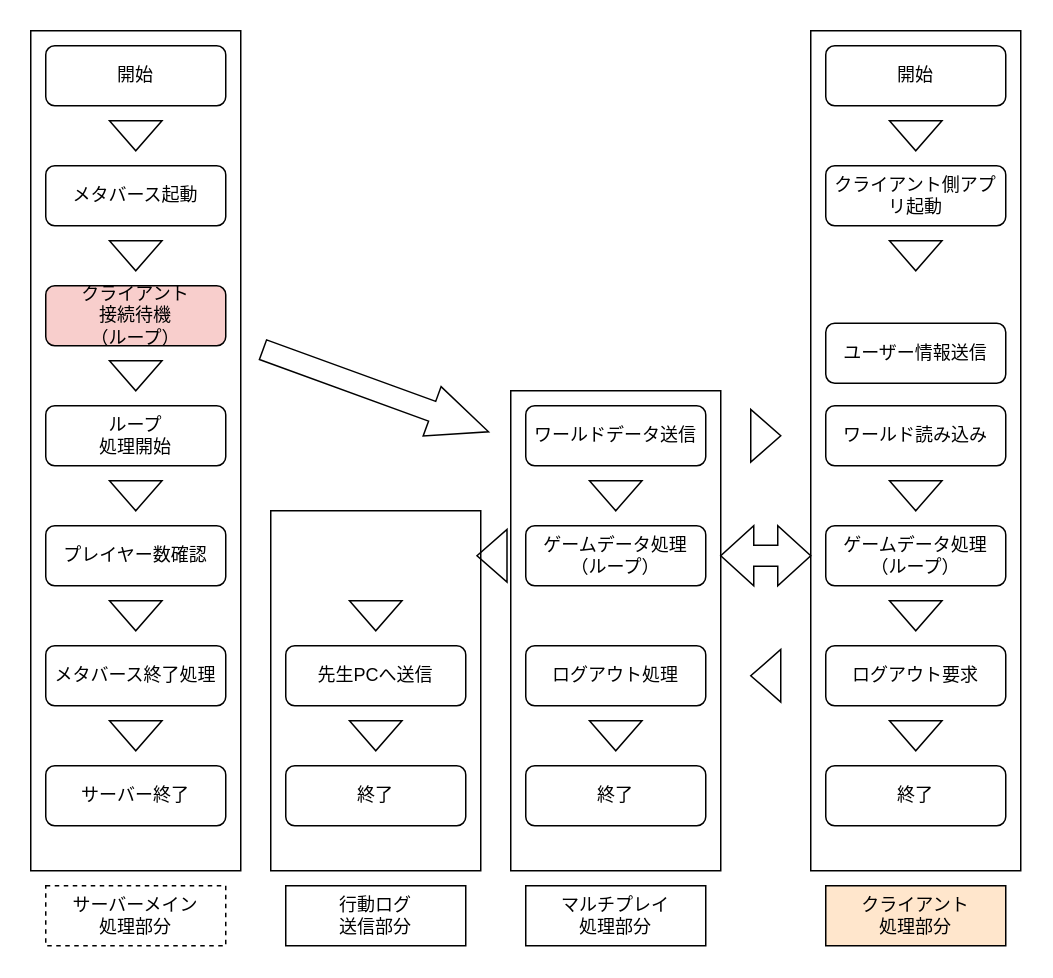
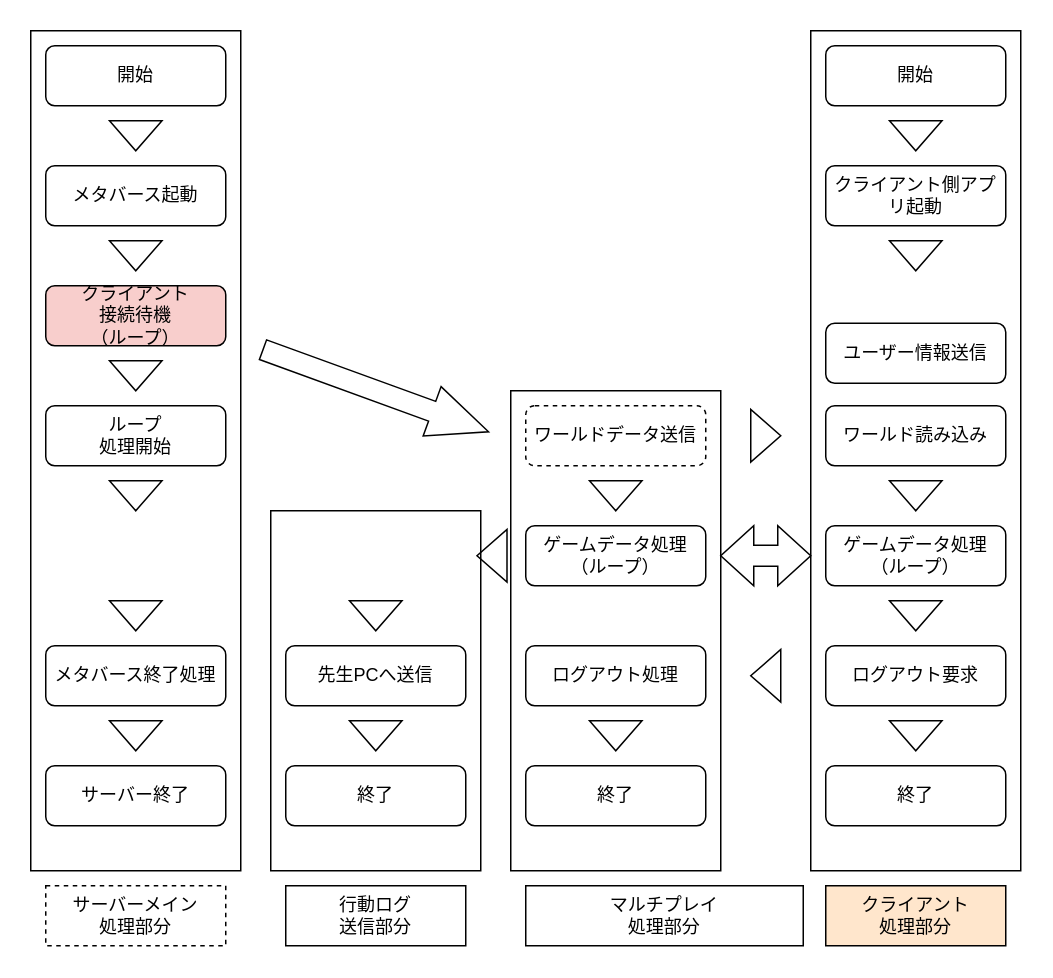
- <mxCell id="14" value="ワールドデータ送信" style="rounded=1;whiteSpace=wrap;html=1;" parent="1" vertex="1"><mxGeometry x="350" y="270" width="120" height="40" as="geometry" /></mxCell>
+ <mxCell id="14" value="ワールドデータ送信" style="rounded=1;whiteSpace=wrap;html=1;dashed=1;" parent="1" vertex="1"><mxGeometry x="350" y="270" width="120" height="40" as="geometry" /></mxCell>
- <mxCell id="33" value="プレイヤー数確認" style="rounded=1;whiteSpace=wrap;html=1;" vertex="1" parent="1"><mxGeometry x="30" y="350" width="120" height="40" as="geometry" /></mxCell>
- <mxCell id="44" value="マルチプレイ&lt;div&gt;処理部分&lt;/div&gt;" style="rounded=0;whiteSpace=wrap;html=1;" vertex="1" parent="1"><mxGeometry x="350" y="590" width="120" height="40" as="geometry" /></mxCell>
+ <mxCell id="44" value="マルチプレイ&lt;div&gt;処理部分&lt;/div&gt;" style="rounded=0;whiteSpace=wrap;html=1;" vertex="1" parent="1"><mxGeometry x="350" y="590" width="185" height="40" as="geometry" /></mxCell>
